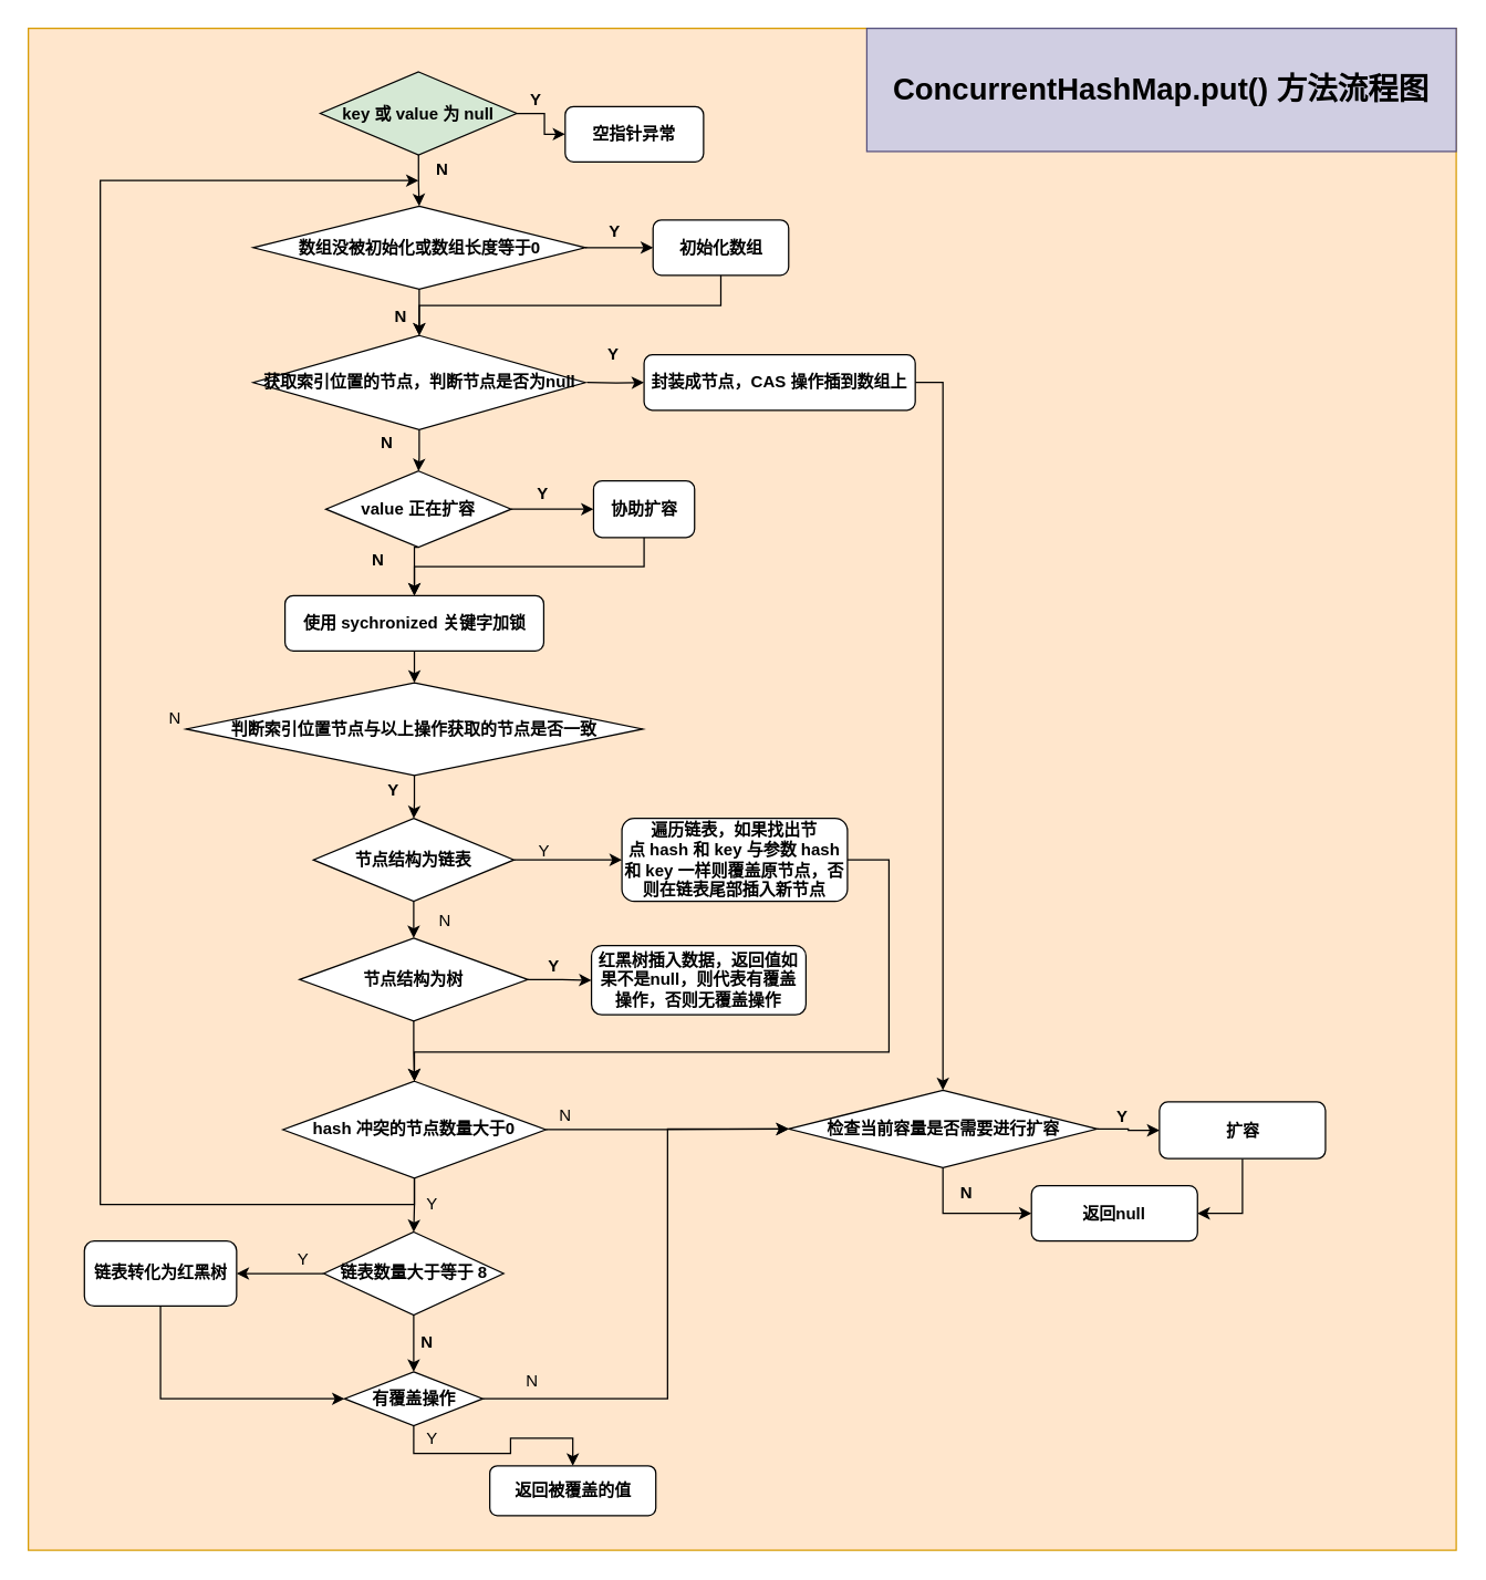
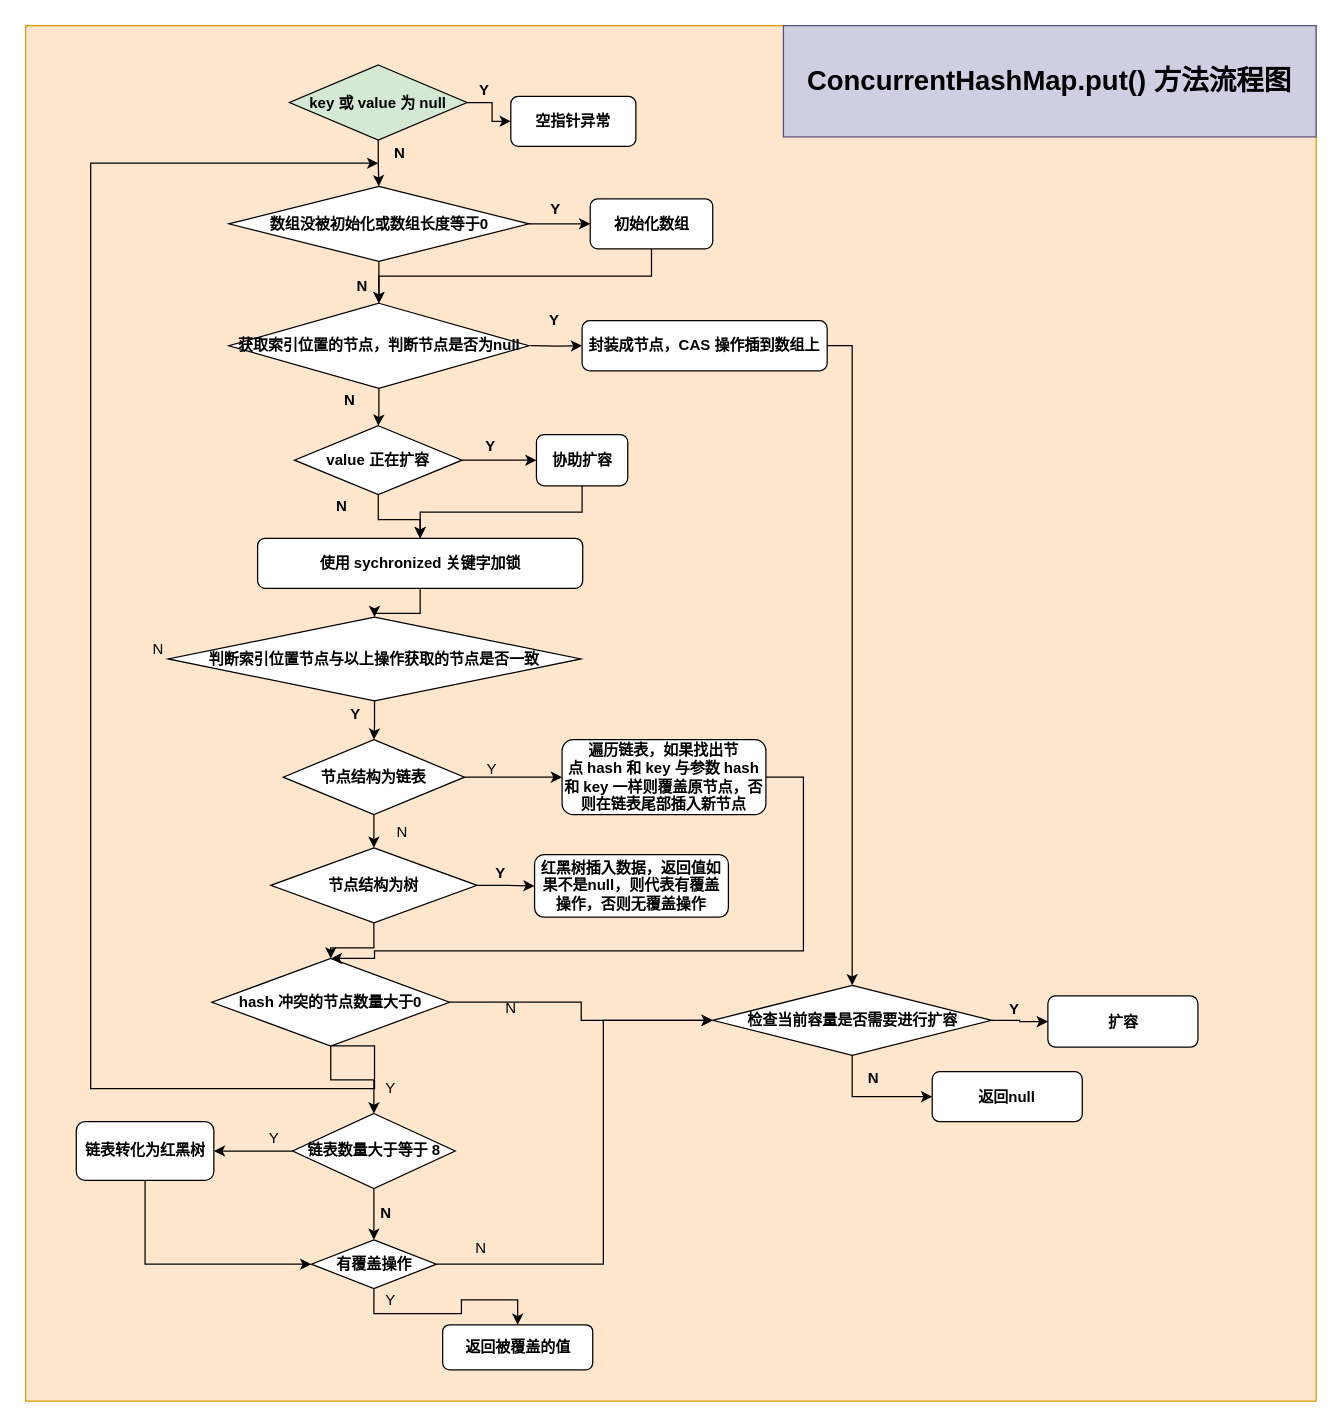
- <mxCell id="25" value="使用 sychronized 关键字加锁" style="rounded=1;whiteSpace=wrap;html=1;fontStyle=1;" vertex="1" parent="1"><mxGeometry x="205.5" y="430" width="187" height="40" as="geometry" /></mxCell>
+ <mxCell id="25" value="使用 sychronized 关键字加锁" style="rounded=1;whiteSpace=wrap;html=1;fontStyle=1;" vertex="1" parent="1"><mxGeometry x="205.5" y="430" width="260" height="40" as="geometry" /></mxCell>
- <mxCell id="65" value="hash 冲突的节点数量大于0" style="rhombus;whiteSpace=wrap;html=1;fontStyle=1;" vertex="1" parent="1"><mxGeometry x="204" y="781" width="190" height="70" as="geometry" /></mxCell>
+ <mxCell id="65" value="hash 冲突的节点数量大于0" style="rhombus;whiteSpace=wrap;html=1;fontStyle=1;" vertex="1" parent="1"><mxGeometry x="169" y="766" width="190" height="70" as="geometry" /></mxCell>
- <mxCell id="38" style="edgeStyle=orthogonalEdgeStyle;rounded=0;orthogonalLoop=1;jettySize=auto;html=1;exitX=0.5;exitY=1;exitDx=0;exitDy=0;entryX=1;entryY=0.5;entryDx=0;entryDy=0;" edge="1" parent="1" source="39" target="34"><mxGeometry relative="1" as="geometry" /></mxCell>
